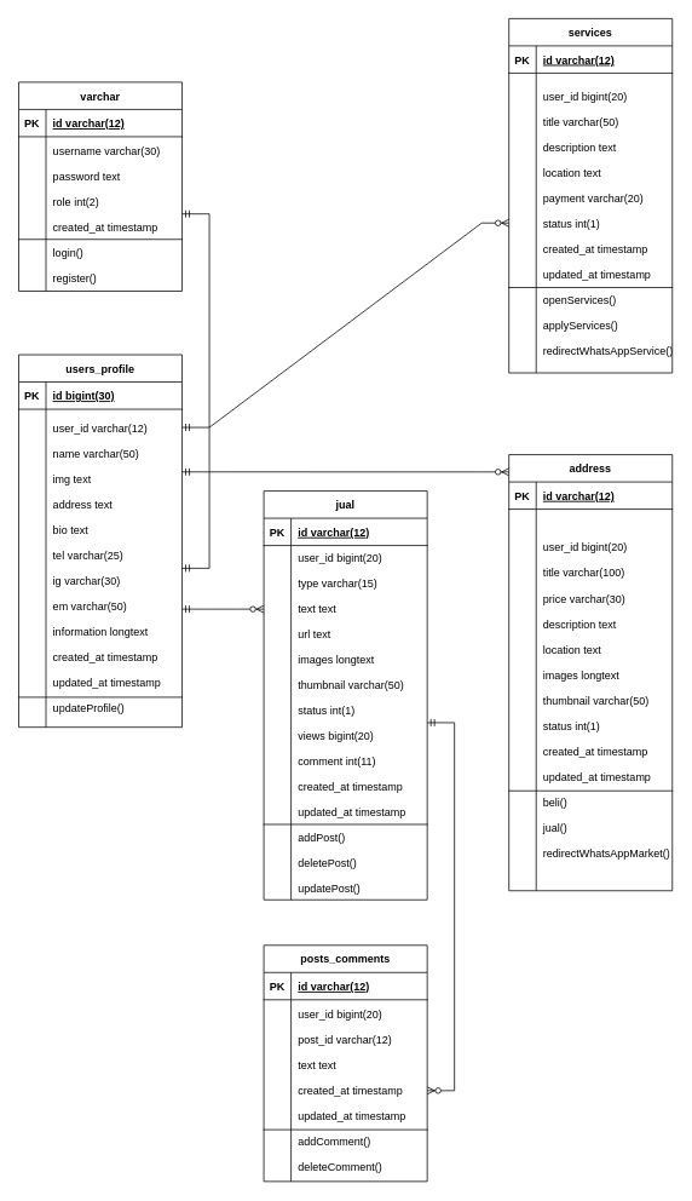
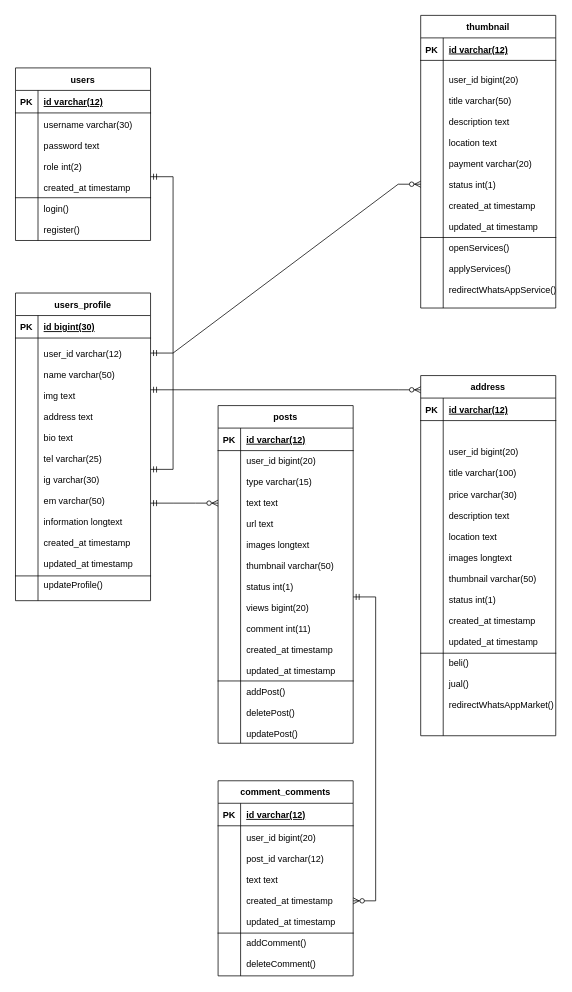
- <mxCell id="16" value="services" style="shape=table;startSize=30;container=1;collapsible=1;childLayout=tableLayout;fixedRows=1;rowLines=0;fontStyle=1;align=center;resizeLast=1;" parent="1" vertex="1"><mxGeometry x="560" y="20" width="180" height="390" as="geometry" /></mxCell>
+ <mxCell id="16" value="thumbnail" style="shape=table;startSize=30;container=1;collapsible=1;childLayout=tableLayout;fixedRows=1;rowLines=0;fontStyle=1;align=center;resizeLast=1;" parent="1" vertex="1"><mxGeometry x="560" y="20" width="180" height="390" as="geometry" /></mxCell>
- <mxCell id="2" value="varchar" style="shape=table;startSize=30;container=1;collapsible=1;childLayout=tableLayout;fixedRows=1;rowLines=0;fontStyle=1;align=center;resizeLast=1;" parent="1" vertex="1"><mxGeometry x="20" y="90" width="180" height="230" as="geometry" /></mxCell>
+ <mxCell id="2" value="users" style="shape=table;startSize=30;container=1;collapsible=1;childLayout=tableLayout;fixedRows=1;rowLines=0;fontStyle=1;align=center;resizeLast=1;" parent="1" vertex="1"><mxGeometry x="20" y="90" width="180" height="230" as="geometry" /></mxCell>
- <mxCell id="30" value="jual" style="shape=table;startSize=30;container=1;collapsible=1;childLayout=tableLayout;fixedRows=1;rowLines=0;fontStyle=1;align=center;resizeLast=1;" parent="1" vertex="1"><mxGeometry x="290" y="540" width="180" height="450" as="geometry" /></mxCell>
+ <mxCell id="30" value="posts" style="shape=table;startSize=30;container=1;collapsible=1;childLayout=tableLayout;fixedRows=1;rowLines=0;fontStyle=1;align=center;resizeLast=1;" parent="1" vertex="1"><mxGeometry x="290" y="540" width="180" height="450" as="geometry" /></mxCell>
- <mxCell id="37" value="posts_comments" style="shape=table;startSize=30;container=1;collapsible=1;childLayout=tableLayout;fixedRows=1;rowLines=0;fontStyle=1;align=center;resizeLast=1;" parent="1" vertex="1"><mxGeometry x="290" y="1040" width="180" height="260" as="geometry" /></mxCell>
+ <mxCell id="37" value="comment_comments" style="shape=table;startSize=30;container=1;collapsible=1;childLayout=tableLayout;fixedRows=1;rowLines=0;fontStyle=1;align=center;resizeLast=1;" parent="1" vertex="1"><mxGeometry x="290" y="1040" width="180" height="260" as="geometry" /></mxCell>
